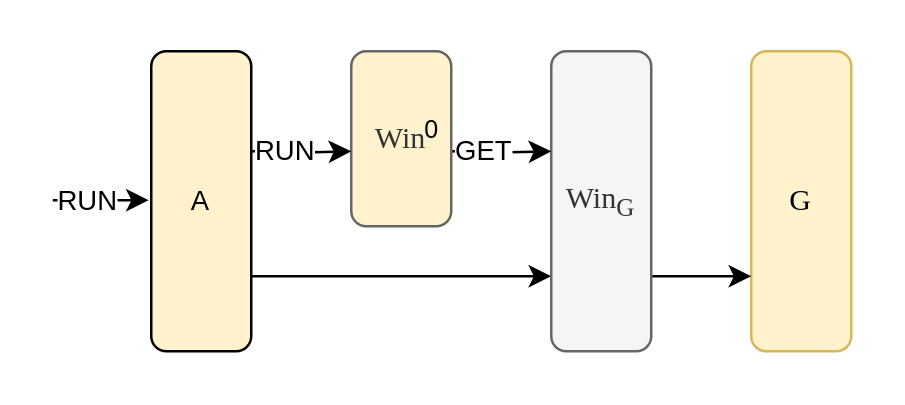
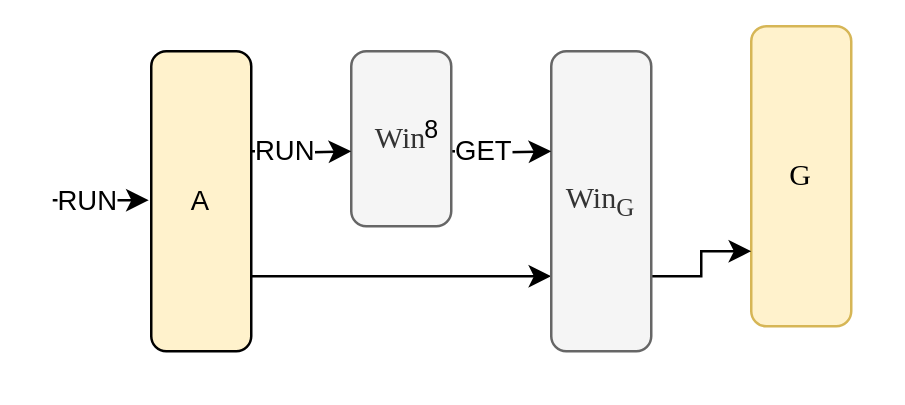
- <mxCell id="10" value="0" style="text;html=1;align=center;verticalAlign=middle;resizable=0;points=[];autosize=1;fontSize=10;" parent="1" vertex="1"><mxGeometry x="162" y="41" width="20" height="20" as="geometry" /></mxCell>
+ <mxCell id="10" value="8" style="text;html=1;align=center;verticalAlign=middle;resizable=0;points=[];autosize=1;fontSize=10;" parent="1" vertex="1"><mxGeometry x="162" y="41" width="20" height="20" as="geometry" /></mxCell>
- <mxCell id="9" value="&lt;font face=&quot;Georgia&quot;&gt;Win&lt;/font&gt;" style="rounded=1;whiteSpace=wrap;html=1;fillColor=#fff2cc;strokeColor=#666666;fontColor=#333333;" parent="1" vertex="1"><mxGeometry x="140" y="20" width="40" height="70" as="geometry" /></mxCell>
+ <mxCell id="9" value="&lt;font face=&quot;Georgia&quot;&gt;Win&lt;/font&gt;" style="rounded=1;whiteSpace=wrap;html=1;fillColor=#f5f5f5;strokeColor=#666666;fontColor=#333333;" parent="1" vertex="1"><mxGeometry x="140" y="20" width="40" height="70" as="geometry" /></mxCell>
- <mxCell id="5" value="G" style="rounded=1;whiteSpace=wrap;html=1;fillColor=#fff2cc;strokeColor=#d6b656;fontFamily=Georgia;" parent="1" vertex="1"><mxGeometry x="300" y="20" width="40" height="120" as="geometry" /></mxCell>
+ <mxCell id="5" value="G" style="rounded=1;whiteSpace=wrap;html=1;fillColor=#fff2cc;strokeColor=#d6b656;fontFamily=Georgia;" parent="1" vertex="1"><mxGeometry x="300" y="10" width="40" height="120" as="geometry" /></mxCell>
